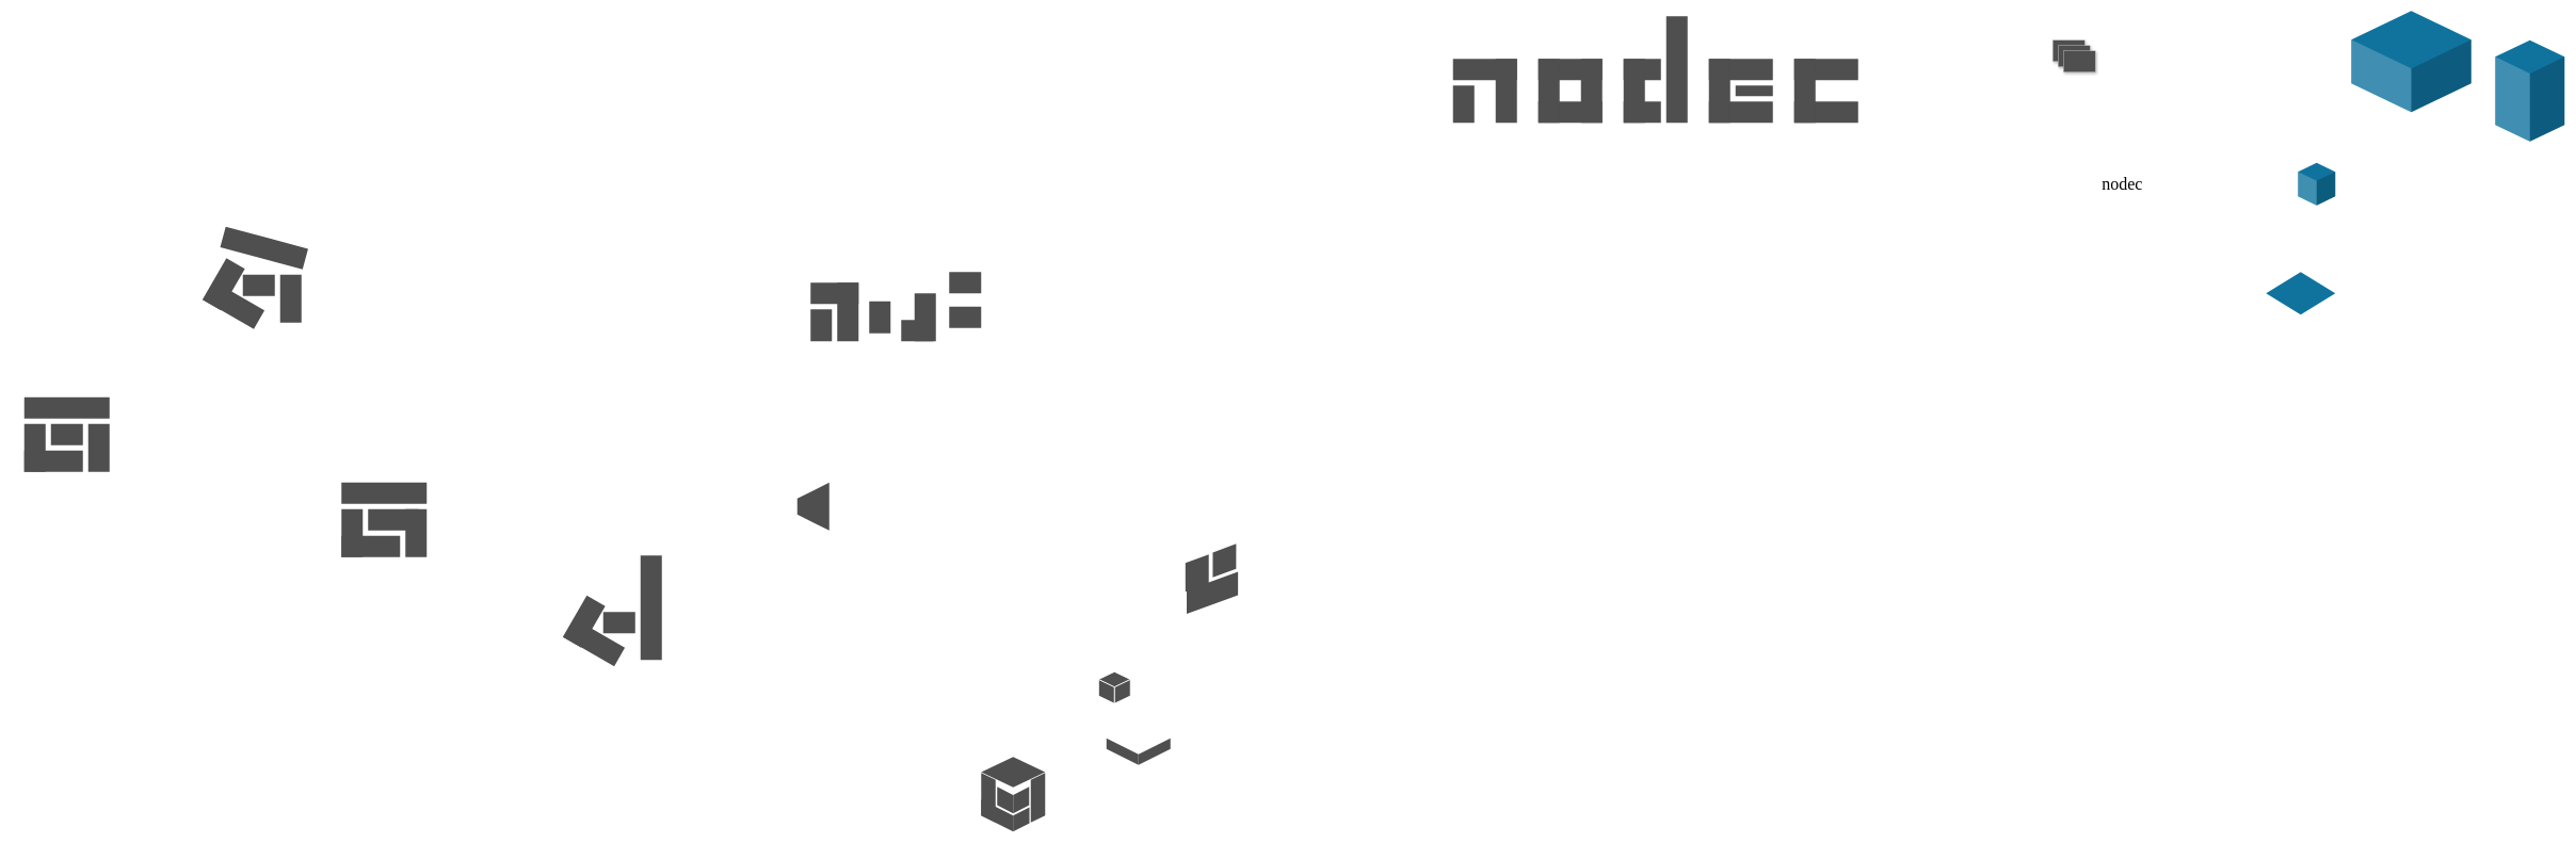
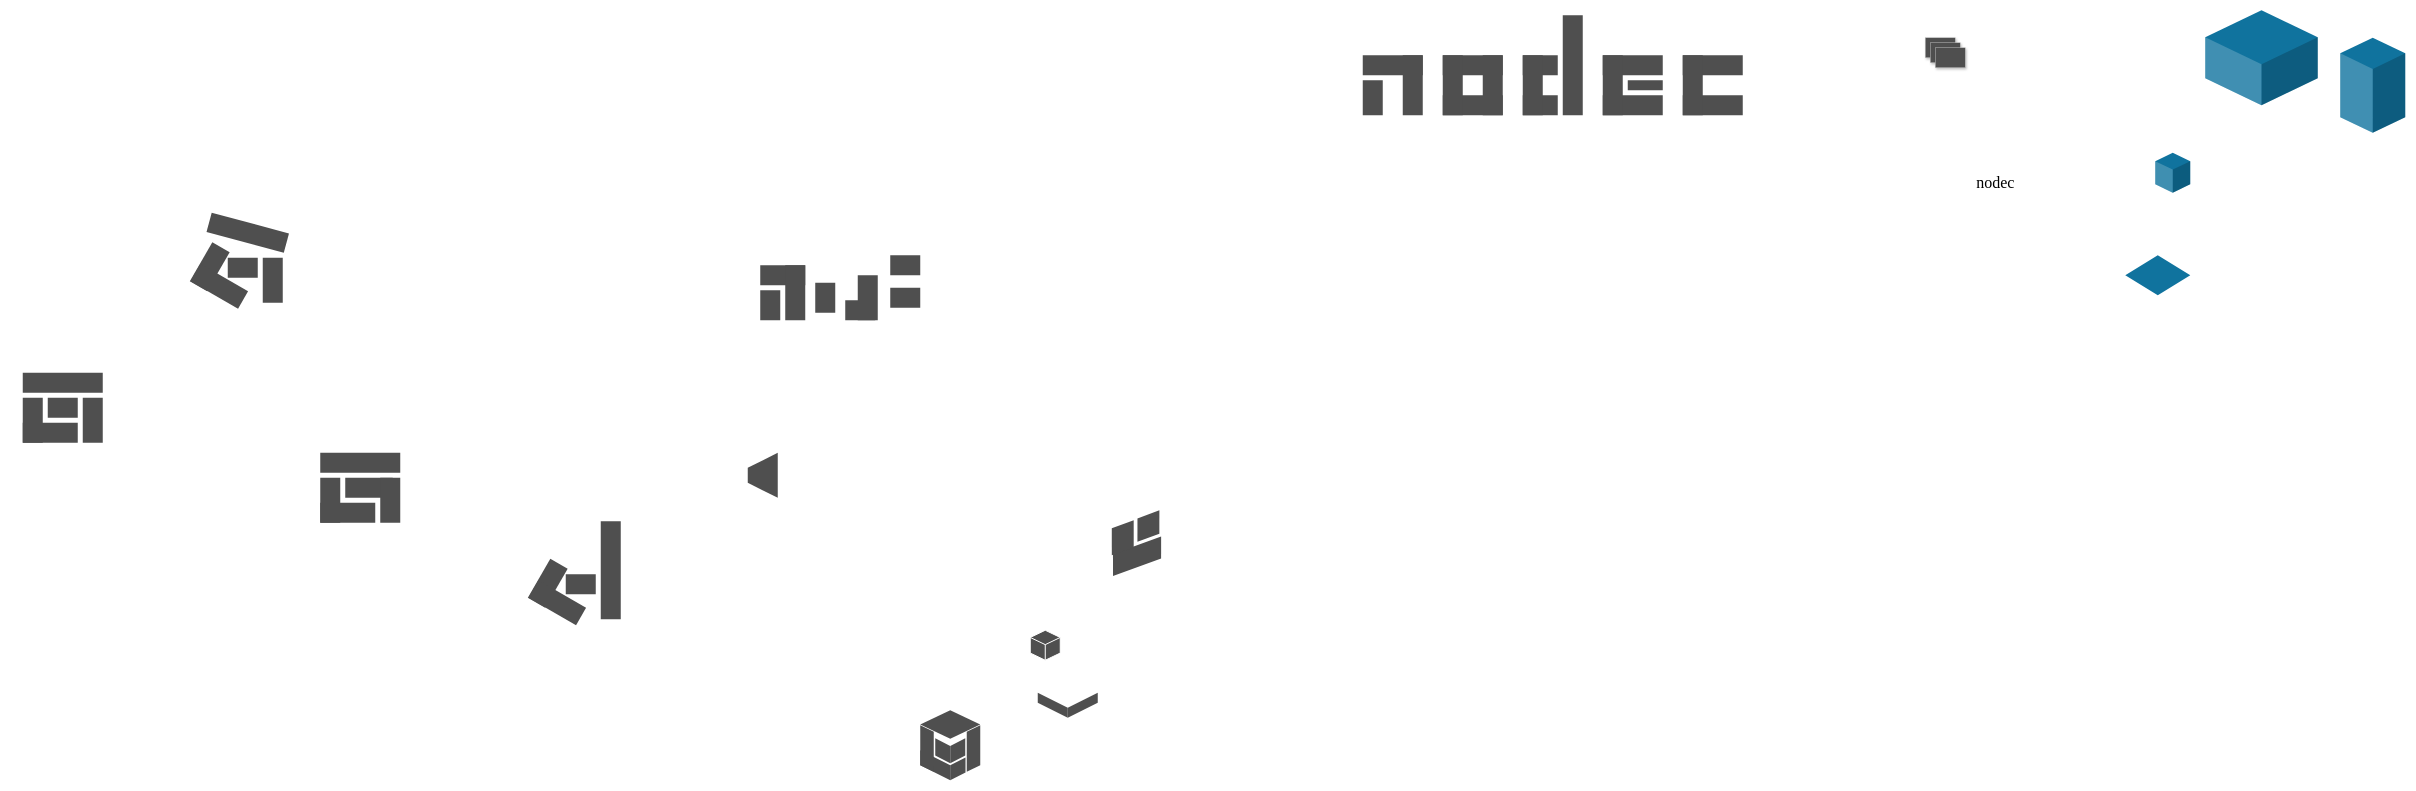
- <mxCell id="38" value="&lt;font data-font-src=&quot;https://fonts.googleapis.com/css?family=Source+Code+Pro&quot;&gt;nodec&lt;/font&gt;" style="text;html=1;align=center;verticalAlign=middle;resizable=0;points=[];autosize=1;strokeColor=none;fillColor=none;fontSize=32;fontFamily=Lucida Console;" parent="1" vertex="1"><mxGeometry x="3920" y="320" width="120" height="50" as="geometry" /></mxCell>
+ <mxCell id="38" value="&lt;font data-font-src=&quot;https://fonts.googleapis.com/css?family=Source+Code+Pro&quot;&gt;nodec&lt;/font&gt;" style="text;html=1;align=center;verticalAlign=middle;resizable=0;points=[];autosize=1;strokeColor=none;fillColor=none;fontSize=32;fontFamily=Lucida Console;" parent="1" vertex="1"><mxGeometry x="3930" y="340" width="120" height="50" as="geometry" /></mxCell>
